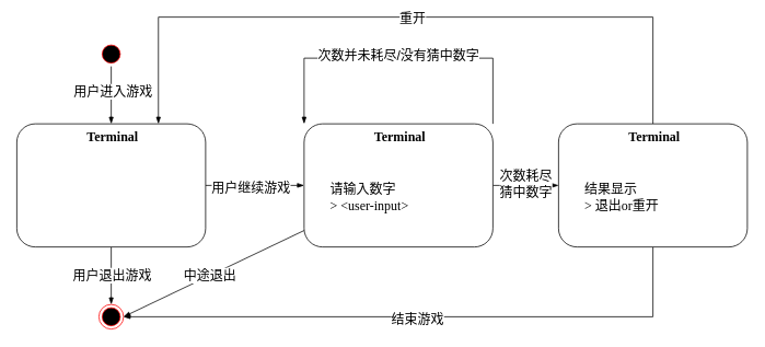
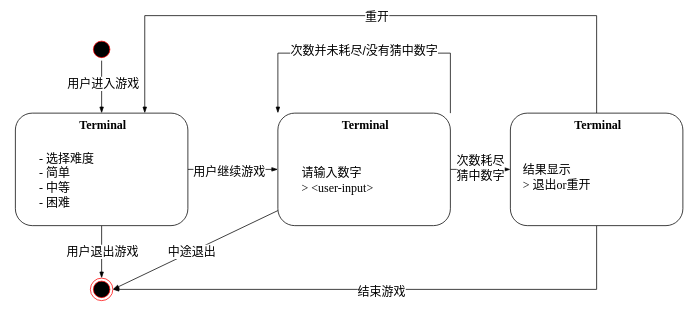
+ <mxCell id="7" value="- 选择难度&lt;div style=&quot;font-size: 16px;&quot;&gt;- 简单&lt;/div&gt;&lt;div style=&quot;font-size: 16px;&quot;&gt;- 中等&lt;/div&gt;&lt;div style=&quot;font-size: 16px;&quot;&gt;- 困难&lt;/div&gt;" style="text;html=1;align=left;verticalAlign=middle;whiteSpace=wrap;rounded=0;fontFamily=Comic Sans MS;fontSize=16;" vertex="1" parent="1"><mxGeometry x="50" y="210" width="170" height="60" as="geometry" /></mxCell>
- <mxCell id="23" value="结果显示&lt;div style=&quot;font-size: 16px;&quot;&gt;&amp;gt; 退出or重开&lt;/div&gt;" style="text;html=1;align=left;verticalAlign=middle;whiteSpace=wrap;rounded=0;fontFamily=Comic Sans MS;fontSize=16;" vertex="1" parent="1"><mxGeometry x="710" y="210" width="170" height="60" as="geometry" /></mxCell>
+ <mxCell id="23" value="结果显示&lt;div style=&quot;font-size: 16px;&quot;&gt;&amp;gt; 退出or重开&lt;/div&gt;" style="text;html=1;align=left;verticalAlign=middle;whiteSpace=wrap;rounded=0;fontFamily=Comic Sans MS;fontSize=16;" vertex="1" parent="1"><mxGeometry x="695" y="205" width="170" height="60" as="geometry" /></mxCell>
